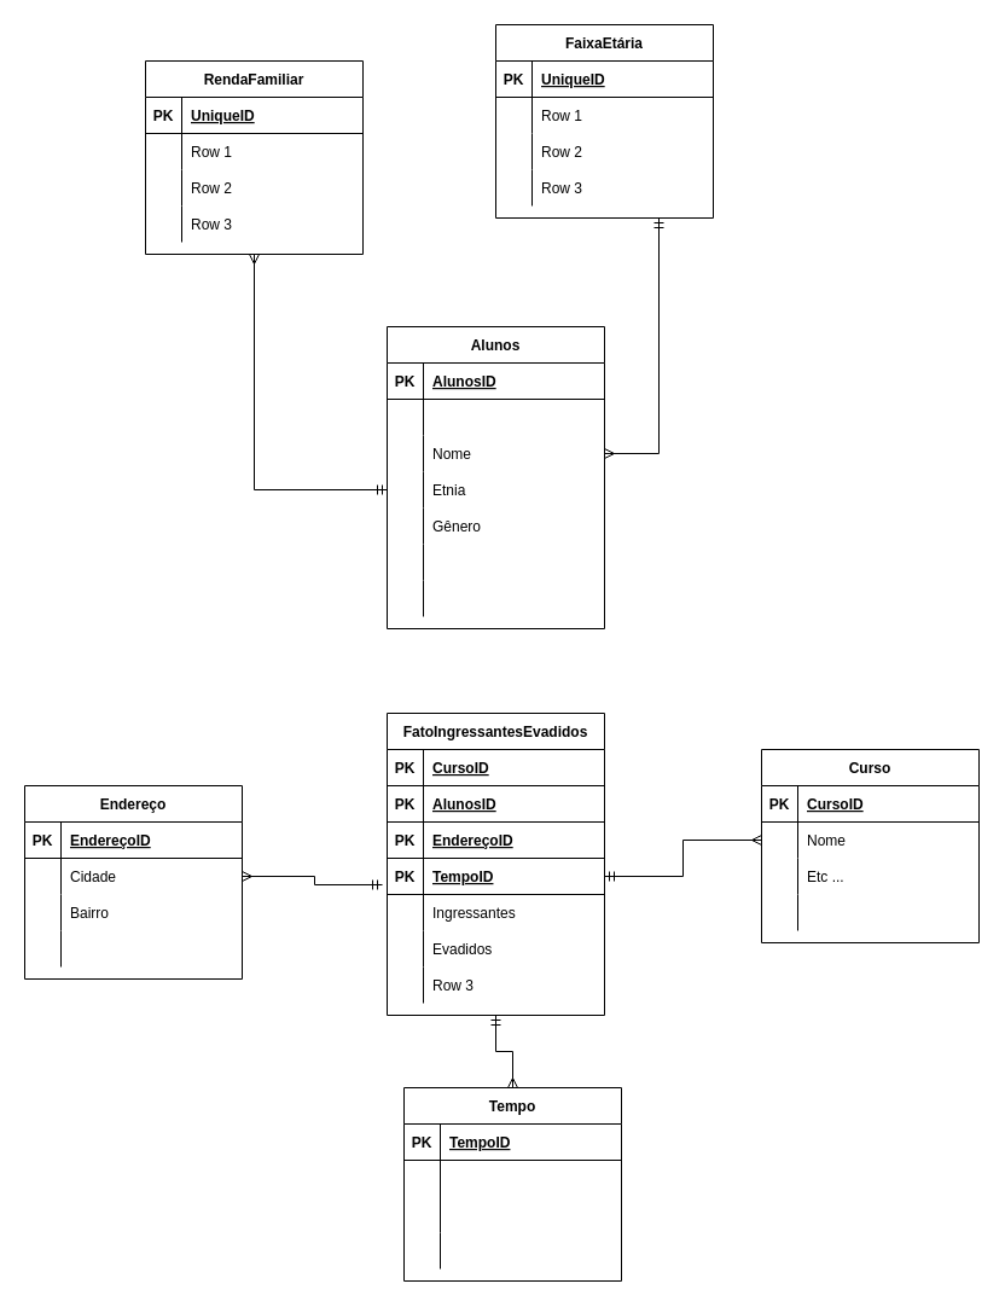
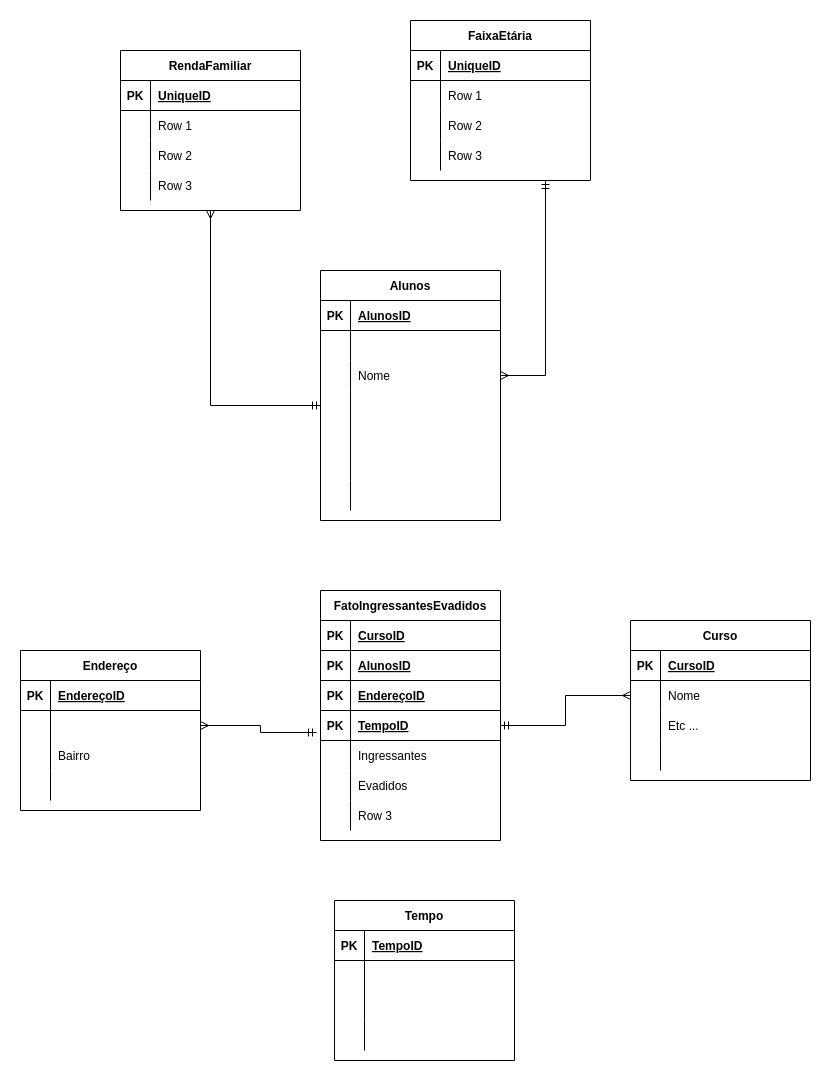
- <mxCell id="36" value="Etnia" style="shape=partialRectangle;connectable=0;fillColor=none;top=0;left=0;bottom=0;right=0;align=left;spacingLeft=6;overflow=hidden;" vertex="1" parent="34"><mxGeometry x="30" width="150" height="30" as="geometry" /></mxCell>
- <mxCell id="39" value="Gênero" style="shape=partialRectangle;connectable=0;fillColor=none;top=0;left=0;bottom=0;right=0;align=left;spacingLeft=6;overflow=hidden;" vertex="1" parent="37"><mxGeometry x="30" width="150" height="30" as="geometry" /></mxCell>
- <mxCell id="65" value="Cidade" style="shape=partialRectangle;connectable=0;fillColor=none;top=0;left=0;bottom=0;right=0;align=left;spacingLeft=6;overflow=hidden;" vertex="1" parent="63"><mxGeometry x="30" width="150" height="30" as="geometry" /></mxCell>
- <mxCell id="72" style="edgeStyle=orthogonalEdgeStyle;rounded=0;orthogonalLoop=1;jettySize=auto;html=1;exitX=0.5;exitY=0;exitDx=0;exitDy=0;entryX=0.5;entryY=1;entryDx=0;entryDy=0;startArrow=ERmany;startFill=0;endArrow=ERmandOne;endFill=0;" edge="1" parent="1" source="73" target="2"><mxGeometry relative="1" as="geometry" /></mxCell>
